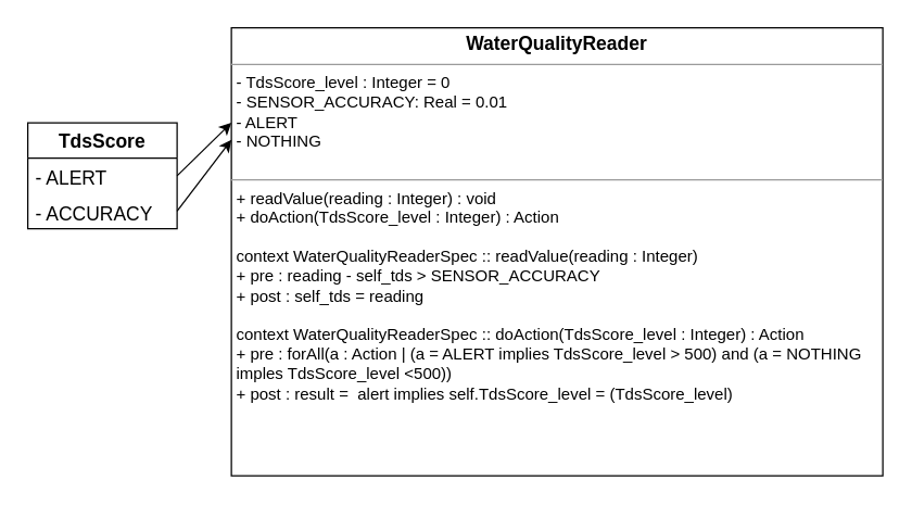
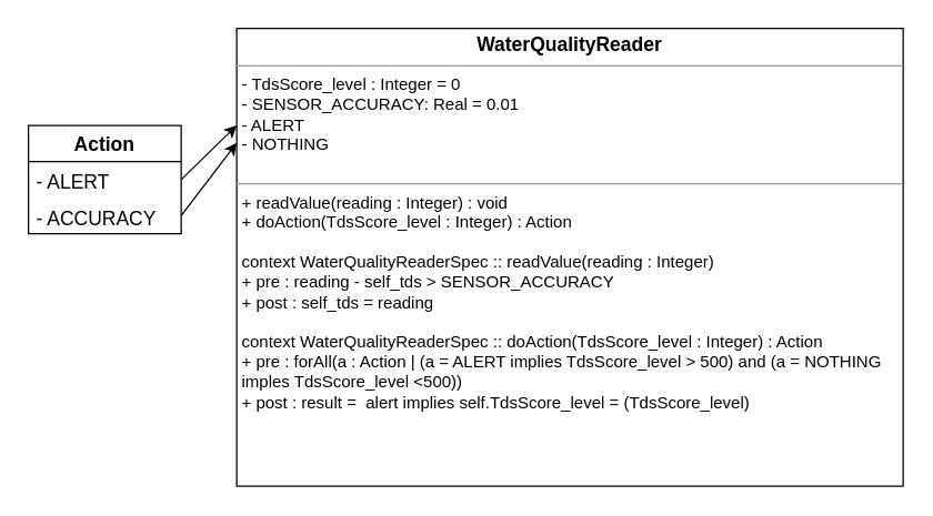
- <mxCell id="3" value="TdsScore" style="swimlane;fontStyle=1;childLayout=stackLayout;horizontal=1;startSize=26;fillColor=none;horizontalStack=0;resizeParent=1;resizeParentMax=0;resizeLast=0;collapsible=1;marginBottom=0;fontSize=14;" vertex="1" parent="1"><mxGeometry x="20" y="90" width="110" height="78" as="geometry" /></mxCell>
+ <mxCell id="3" value="Action" style="swimlane;fontStyle=1;childLayout=stackLayout;horizontal=1;startSize=26;fillColor=none;horizontalStack=0;resizeParent=1;resizeParentMax=0;resizeLast=0;collapsible=1;marginBottom=0;fontSize=14;" vertex="1" parent="1"><mxGeometry x="20" y="90" width="110" height="78" as="geometry" /></mxCell>
